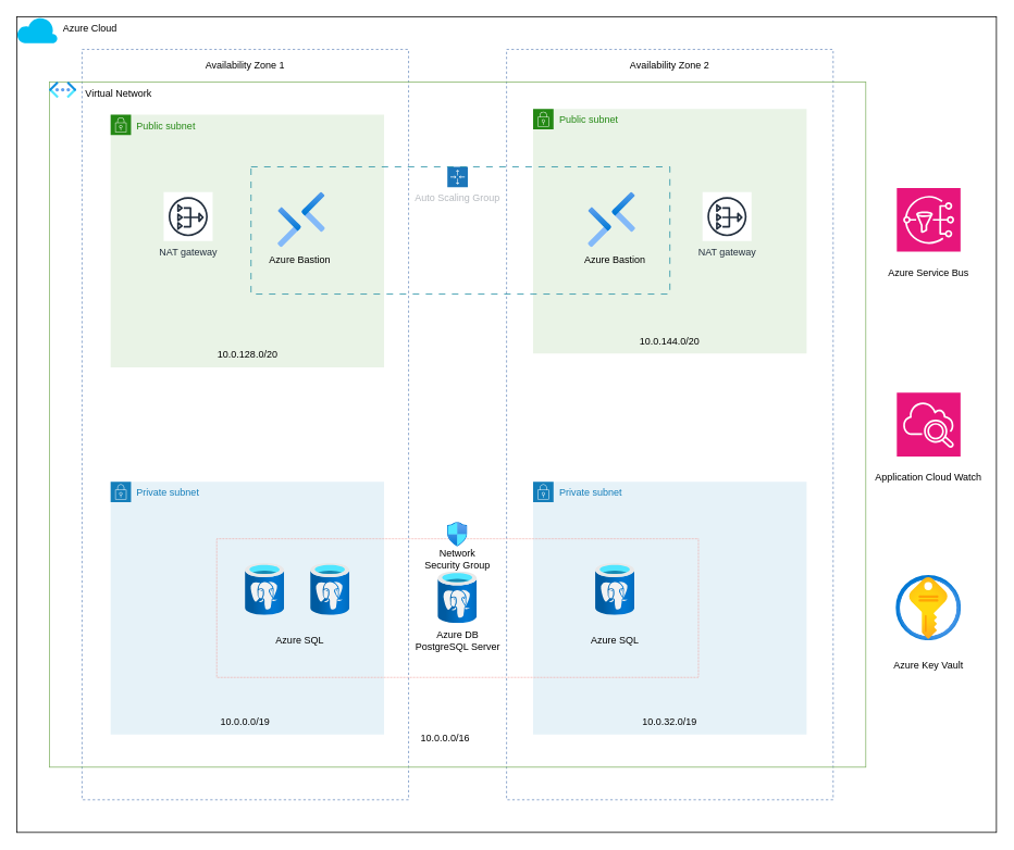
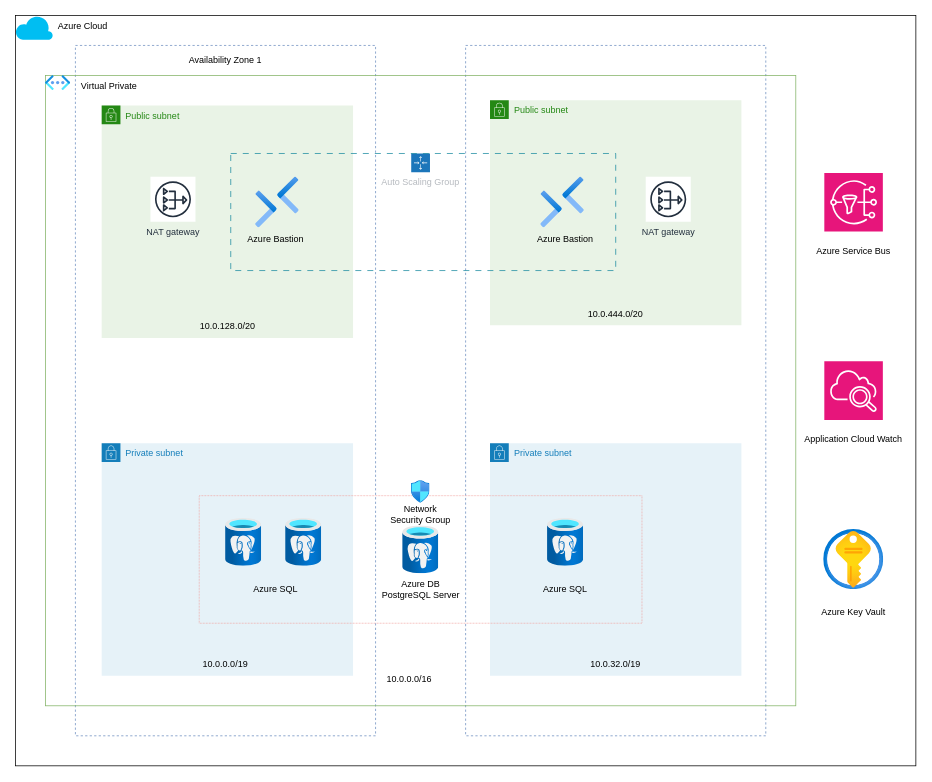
- <mxCell id="29" value="Availability Zone 2" style="text;html=1;strokeColor=none;fillColor=none;align=center;verticalAlign=middle;whiteSpace=wrap;rounded=0;" vertex="1" parent="1"><mxGeometry x="770" y="60" width="100" height="40" as="geometry" /></mxCell>
- <mxCell id="27" value="Virtual Network" style="text;html=1;strokeColor=none;fillColor=none;align=center;verticalAlign=middle;whiteSpace=wrap;rounded=0;" vertex="1" parent="1"><mxGeometry x="100" y="100" width="90" height="30" as="geometry" /></mxCell>
+ <mxCell id="27" value="Virtual Private" style="text;html=1;strokeColor=none;fillColor=none;align=center;verticalAlign=middle;whiteSpace=wrap;rounded=0;" vertex="1" parent="1"><mxGeometry x="100" y="100" width="90" height="30" as="geometry" /></mxCell>
- <mxCell id="24" value="10.0.144.0/20" style="text;html=1;strokeColor=none;fillColor=none;align=center;verticalAlign=middle;whiteSpace=wrap;rounded=0;" vertex="1" parent="21"><mxGeometry x="137.5" y="270" width="60" height="30" as="geometry" /></mxCell>
+ <mxCell id="24" value="10.0.444.0/20" style="text;html=1;strokeColor=none;fillColor=none;align=center;verticalAlign=middle;whiteSpace=wrap;rounded=0;" vertex="1" parent="21"><mxGeometry x="137.5" y="270" width="60" height="30" as="geometry" /></mxCell>
